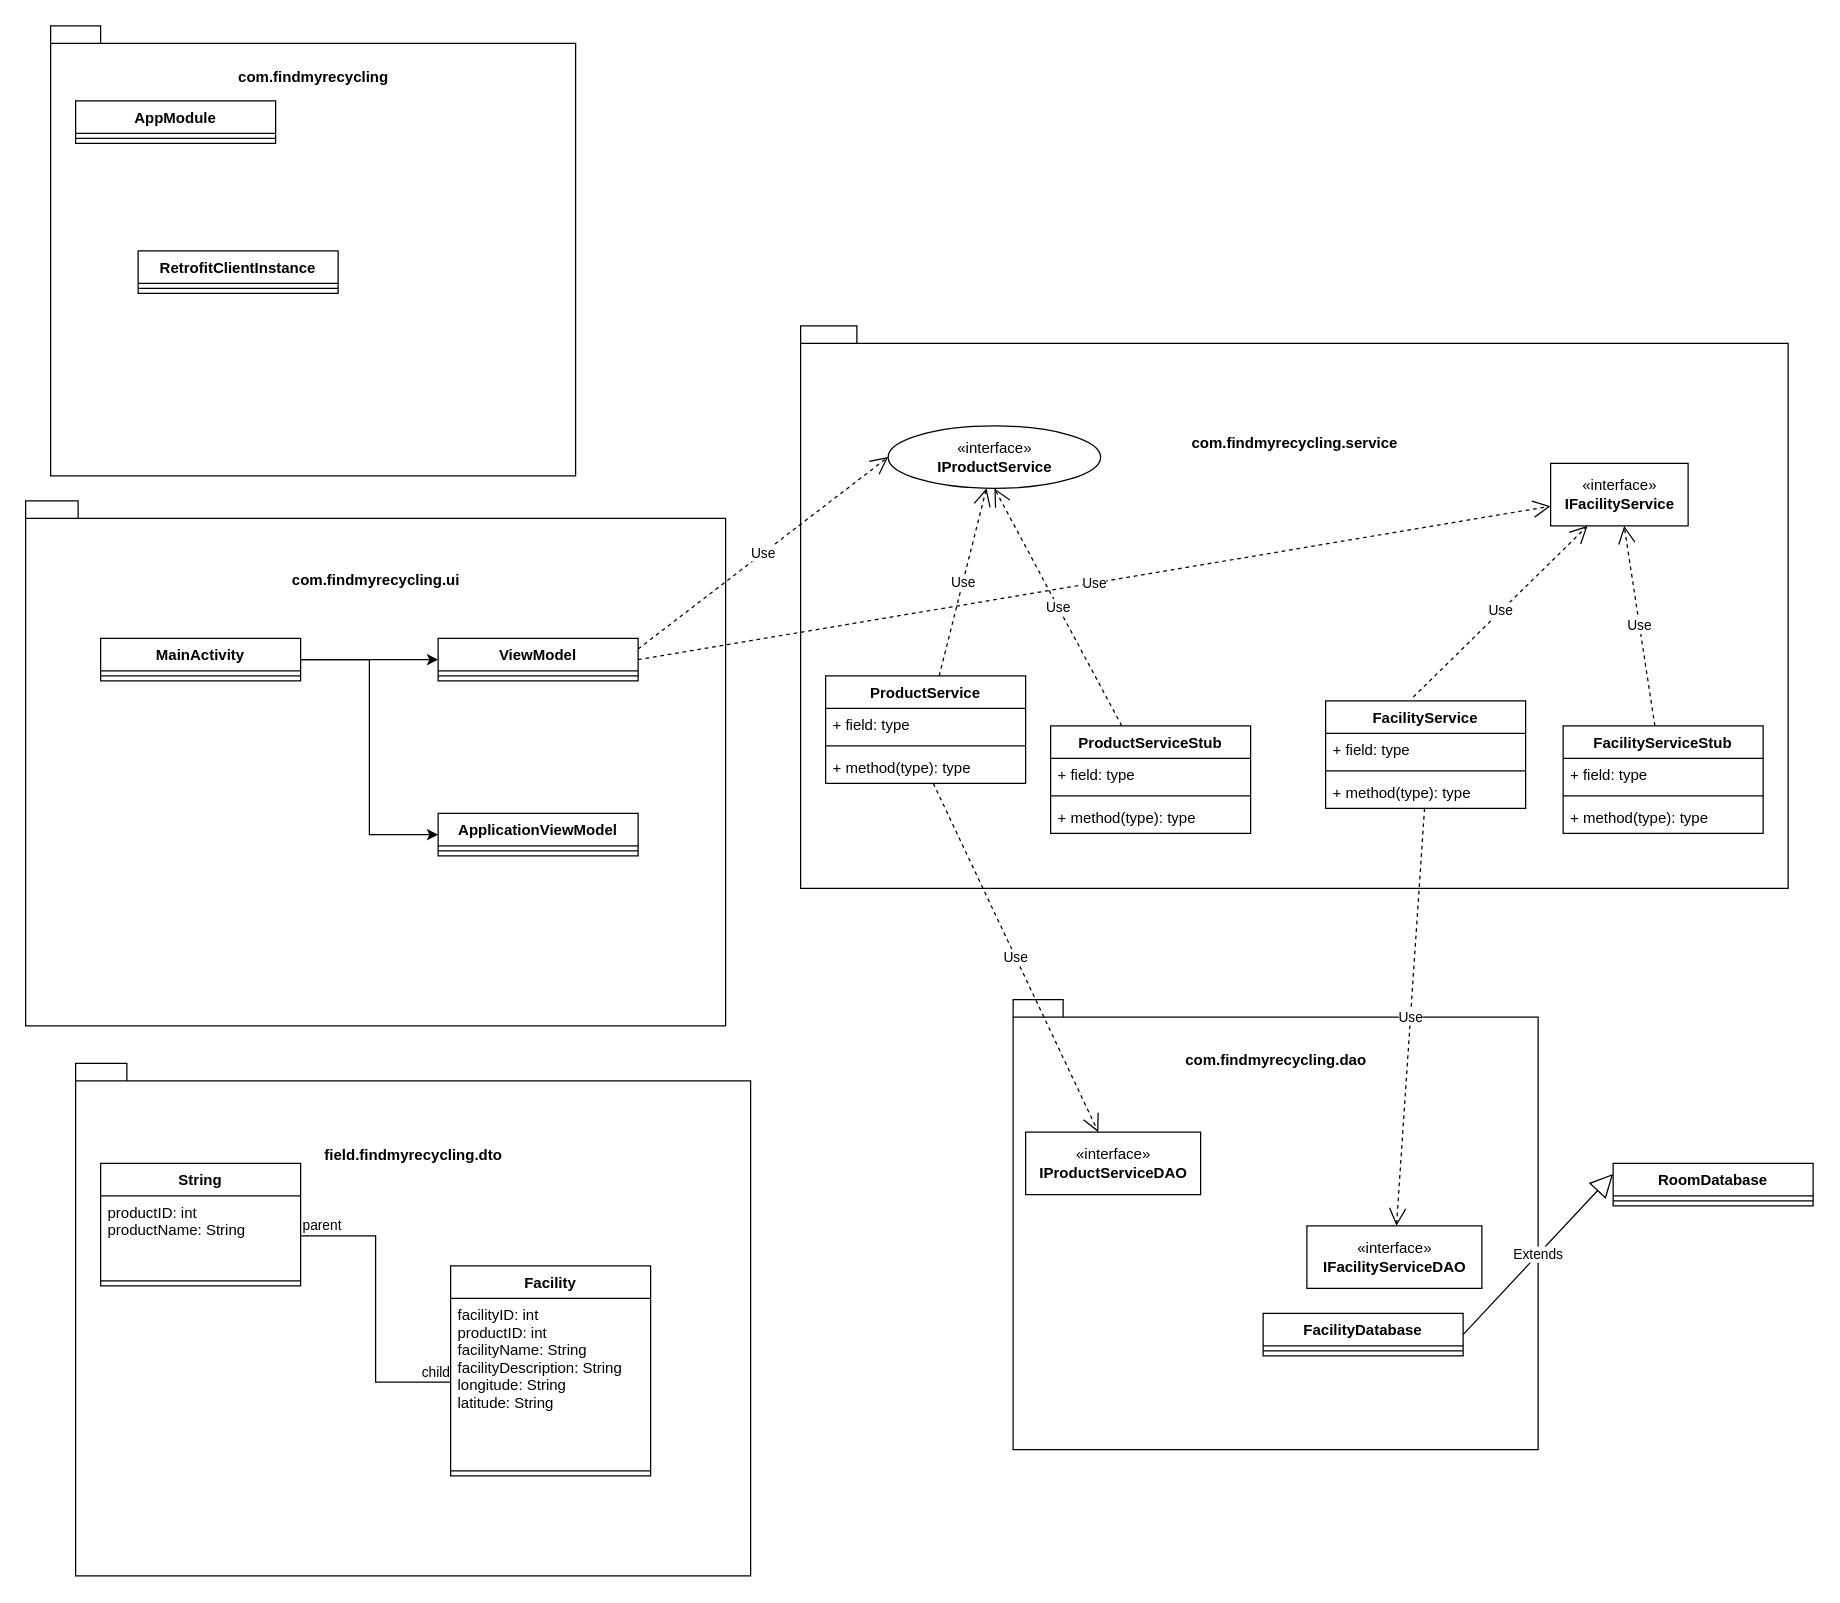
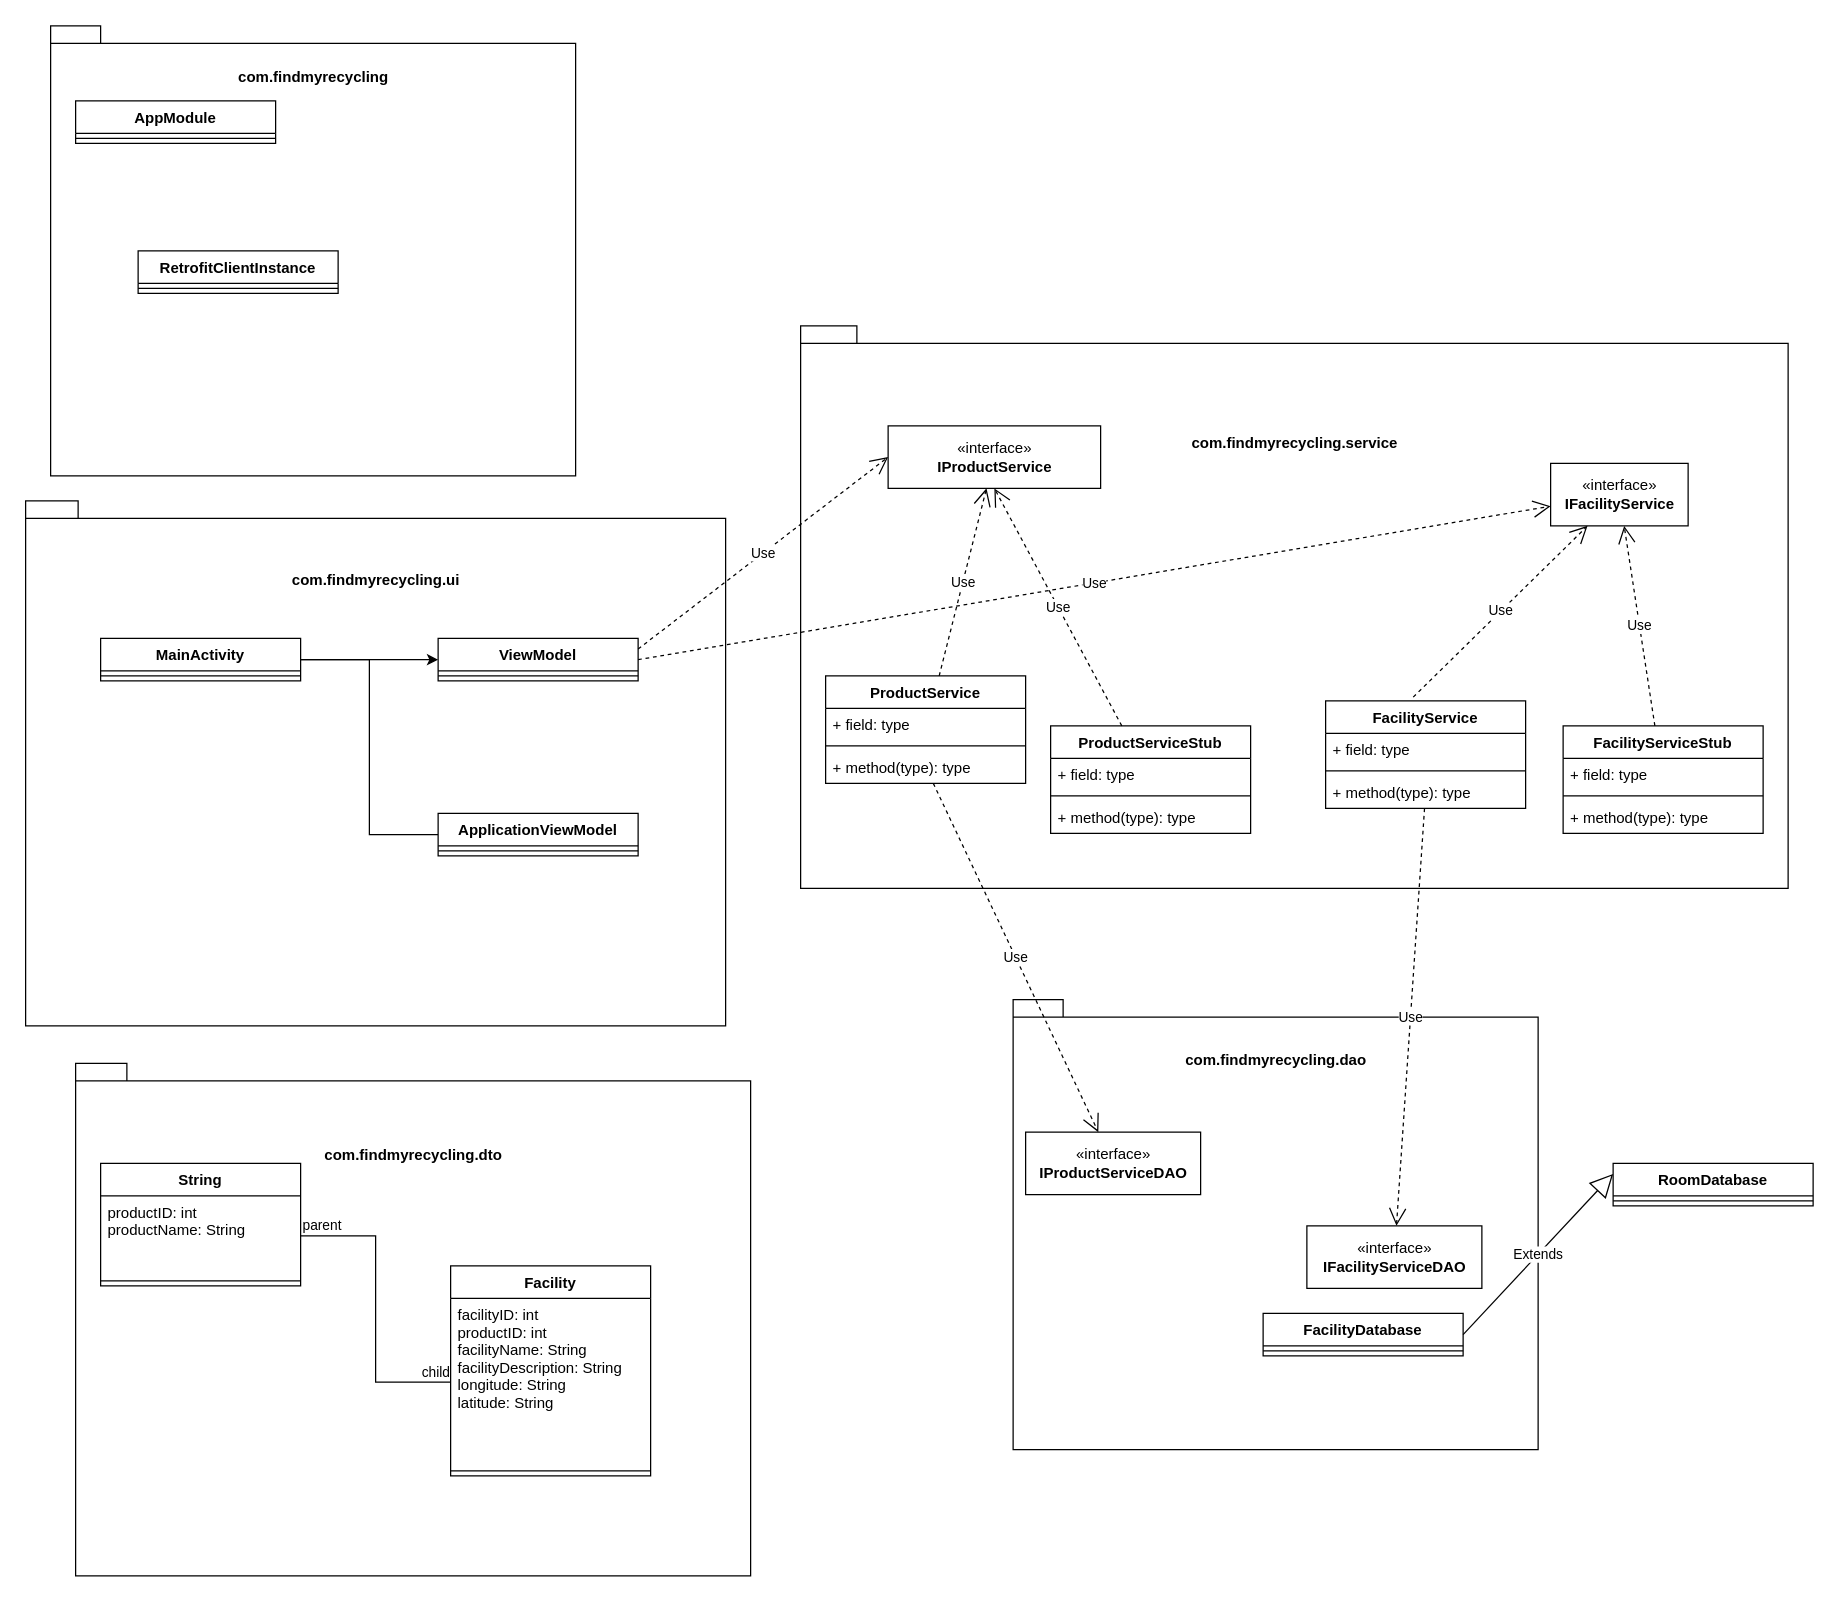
- <mxCell id="28" value="«interface»&lt;br&gt;&lt;b&gt;IProductService&lt;/b&gt;" style="ellipse;html=1;" vertex="1" parent="1"><mxGeometry x="710" y="340" width="170" height="50" as="geometry" /></mxCell>
+ <mxCell id="28" value="«interface»&lt;br&gt;&lt;b&gt;IProductService&lt;/b&gt;" style="html=1;" vertex="1" parent="1"><mxGeometry x="710" y="340" width="170" height="50" as="geometry" /></mxCell>
- <mxCell id="12" style="edgeStyle=orthogonalEdgeStyle;rounded=0;orthogonalLoop=1;jettySize=auto;html=1;exitX=1;exitY=0.5;exitDx=0;exitDy=0;entryX=0;entryY=0.5;entryDx=0;entryDy=0;" edge="1" parent="1" source="13" target="17"><mxGeometry relative="1" as="geometry" /></mxCell>
+ <mxCell id="12" style="edgeStyle=orthogonalEdgeStyle;rounded=0;orthogonalLoop=1;jettySize=auto;html=1;exitX=1;exitY=0.5;exitDx=0;exitDy=0;entryX=0;entryY=0.5;entryDx=0;entryDy=0;endArrow=none;" edge="1" parent="1" source="13" target="17"><mxGeometry relative="1" as="geometry" /></mxCell>
- <mxCell id="4" value="field.findmyrecycling.dto&lt;br&gt;&lt;br&gt;&lt;br&gt;&lt;br&gt;&lt;br&gt;&lt;br&gt;&lt;br&gt;&lt;br&gt;&lt;br&gt;&lt;br&gt;&lt;br&gt;&lt;br&gt;&lt;br&gt;&lt;br&gt;&lt;br&gt;&lt;br&gt;&lt;br&gt;&lt;br&gt;&lt;br&gt;&lt;br&gt;" style="shape=folder;fontStyle=1;spacingTop=10;tabWidth=40;tabHeight=14;tabPosition=left;html=1;" vertex="1" parent="1"><mxGeometry x="60" y="850" width="540" height="410" as="geometry" /></mxCell>
+ <mxCell id="4" value="com.findmyrecycling.dto&lt;br&gt;&lt;br&gt;&lt;br&gt;&lt;br&gt;&lt;br&gt;&lt;br&gt;&lt;br&gt;&lt;br&gt;&lt;br&gt;&lt;br&gt;&lt;br&gt;&lt;br&gt;&lt;br&gt;&lt;br&gt;&lt;br&gt;&lt;br&gt;&lt;br&gt;&lt;br&gt;&lt;br&gt;&lt;br&gt;" style="shape=folder;fontStyle=1;spacingTop=10;tabWidth=40;tabHeight=14;tabPosition=left;html=1;" vertex="1" parent="1"><mxGeometry x="60" y="850" width="540" height="410" as="geometry" /></mxCell>
